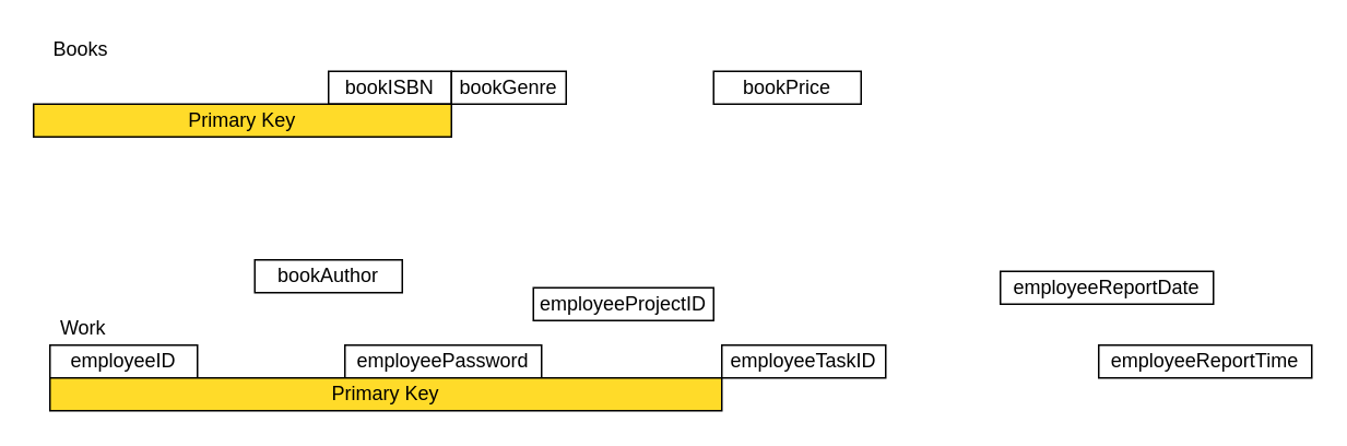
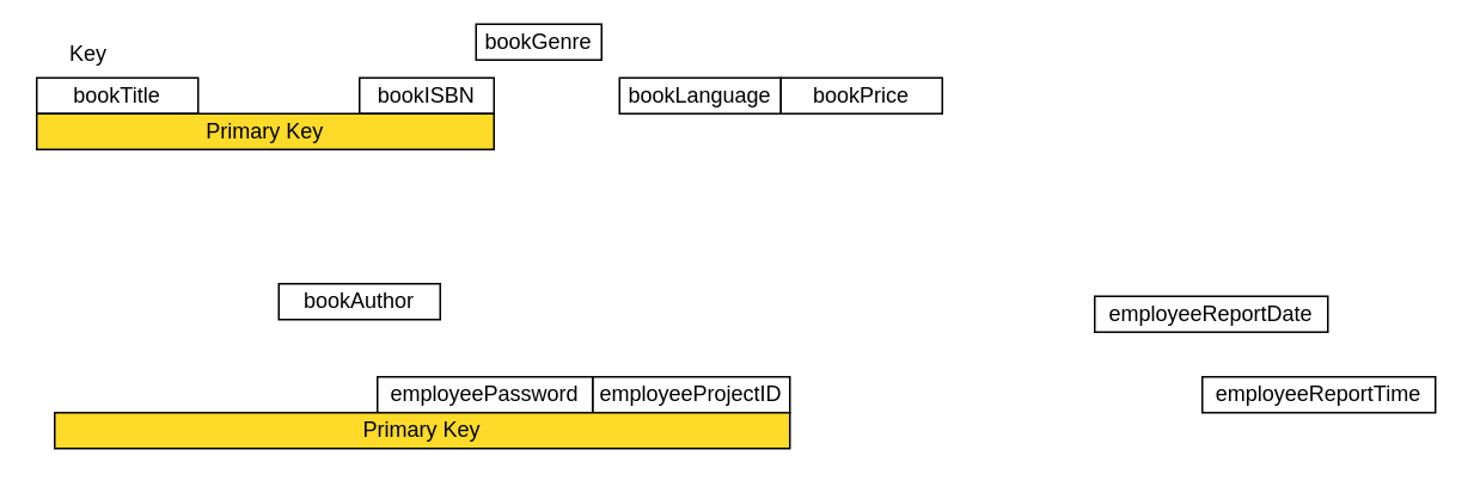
- <mxCell id="7" value="Books" style="text;html=1;strokeColor=none;fillColor=none;align=center;verticalAlign=middle;whiteSpace=wrap;rounded=0;" parent="1" vertex="1"><mxGeometry x="29" y="20" width="40" height="20" as="geometry" /></mxCell>
+ <mxCell id="7" value="Key" style="text;html=1;strokeColor=none;fillColor=none;align=center;verticalAlign=middle;whiteSpace=wrap;rounded=0;" parent="1" vertex="1"><mxGeometry x="29" y="20" width="40" height="20" as="geometry" /></mxCell>
+ <mxCell id="2" value="bookTitle" style="text;html=1;fillColor=none;align=center;verticalAlign=middle;whiteSpace=wrap;rounded=0;strokeColor=#000000;" parent="1" vertex="1"><mxGeometry x="20" y="43" width="90" height="20" as="geometry" /></mxCell>
- <mxCell id="5" value="bookGenre" style="text;html=1;fillColor=none;align=center;verticalAlign=middle;whiteSpace=wrap;rounded=0;strokeColor=#000000;" parent="1" vertex="1"><mxGeometry x="275" y="43" width="70" height="20" as="geometry" /></mxCell>
+ <mxCell id="5" value="bookGenre" style="text;html=1;fillColor=none;align=center;verticalAlign=middle;whiteSpace=wrap;rounded=0;strokeColor=#000000;" parent="1" vertex="1"><mxGeometry x="265" y="13" width="70" height="20" as="geometry" /></mxCell>
+ <mxCell id="6" value="bookLanguage" style="text;html=1;fillColor=none;align=center;verticalAlign=middle;whiteSpace=wrap;rounded=0;strokeColor=#000000;" parent="1" vertex="1"><mxGeometry x="345" y="43" width="90" height="20" as="geometry" /></mxCell>
- <mxCell id="13" value="employeeProjectID" style="text;html=1;fillColor=none;align=center;verticalAlign=middle;whiteSpace=wrap;rounded=0;strokeColor=#000000;" vertex="1" parent="1"><mxGeometry x="325" y="175" width="110" height="20" as="geometry" /></mxCell>
+ <mxCell id="13" value="employeeProjectID" style="text;html=1;fillColor=none;align=center;verticalAlign=middle;whiteSpace=wrap;rounded=0;strokeColor=#000000;" vertex="1" parent="1"><mxGeometry x="330" y="210" width="110" height="20" as="geometry" /></mxCell>
- <mxCell id="10" value="Work" style="text;html=1;align=center;verticalAlign=middle;resizable=0;points=[];autosize=1;strokeColor=none;fillColor=none;" vertex="1" parent="1"><mxGeometry x="30" y="190" width="40" height="20" as="geometry" /></mxCell>
- <mxCell id="11" value="employeeID" style="text;html=1;fillColor=none;align=center;verticalAlign=middle;whiteSpace=wrap;rounded=0;strokeColor=#000000;" vertex="1" parent="1"><mxGeometry x="30" y="210" width="90" height="20" as="geometry" /></mxCell>
- <mxCell id="15" value="employeeTaskID" style="text;html=1;fillColor=none;align=center;verticalAlign=middle;whiteSpace=wrap;rounded=0;strokeColor=#000000;" vertex="1" parent="1"><mxGeometry x="440" y="210" width="100" height="20" as="geometry" /></mxCell>
